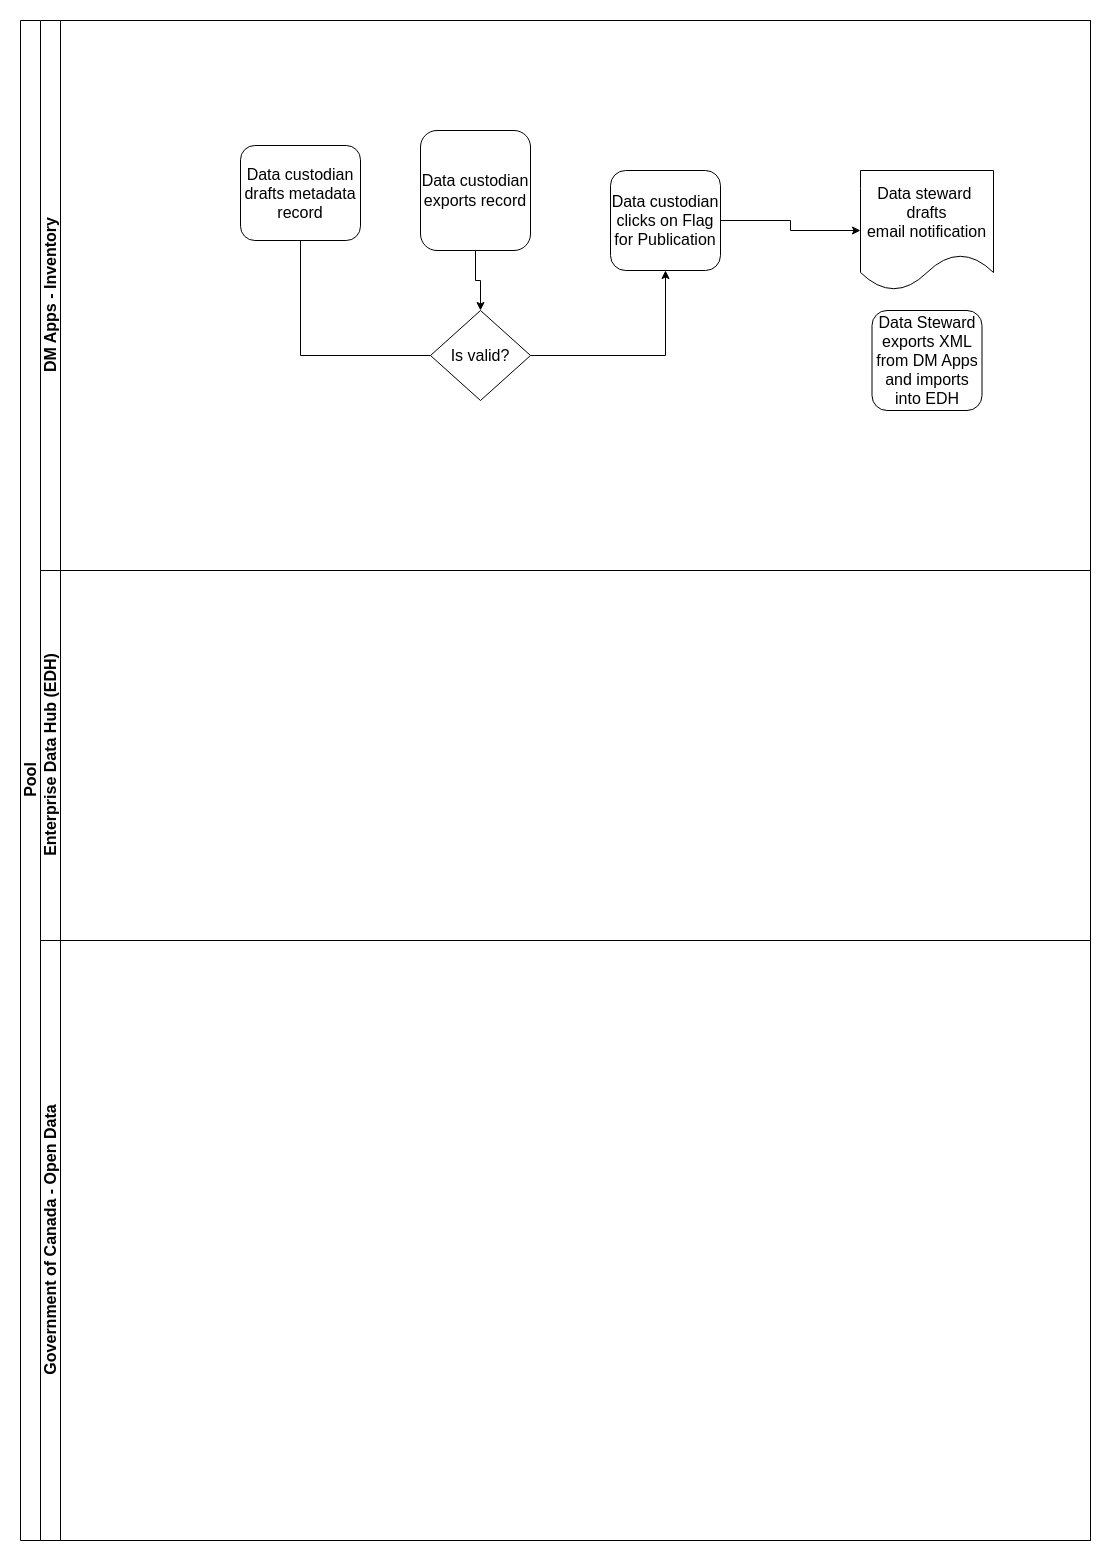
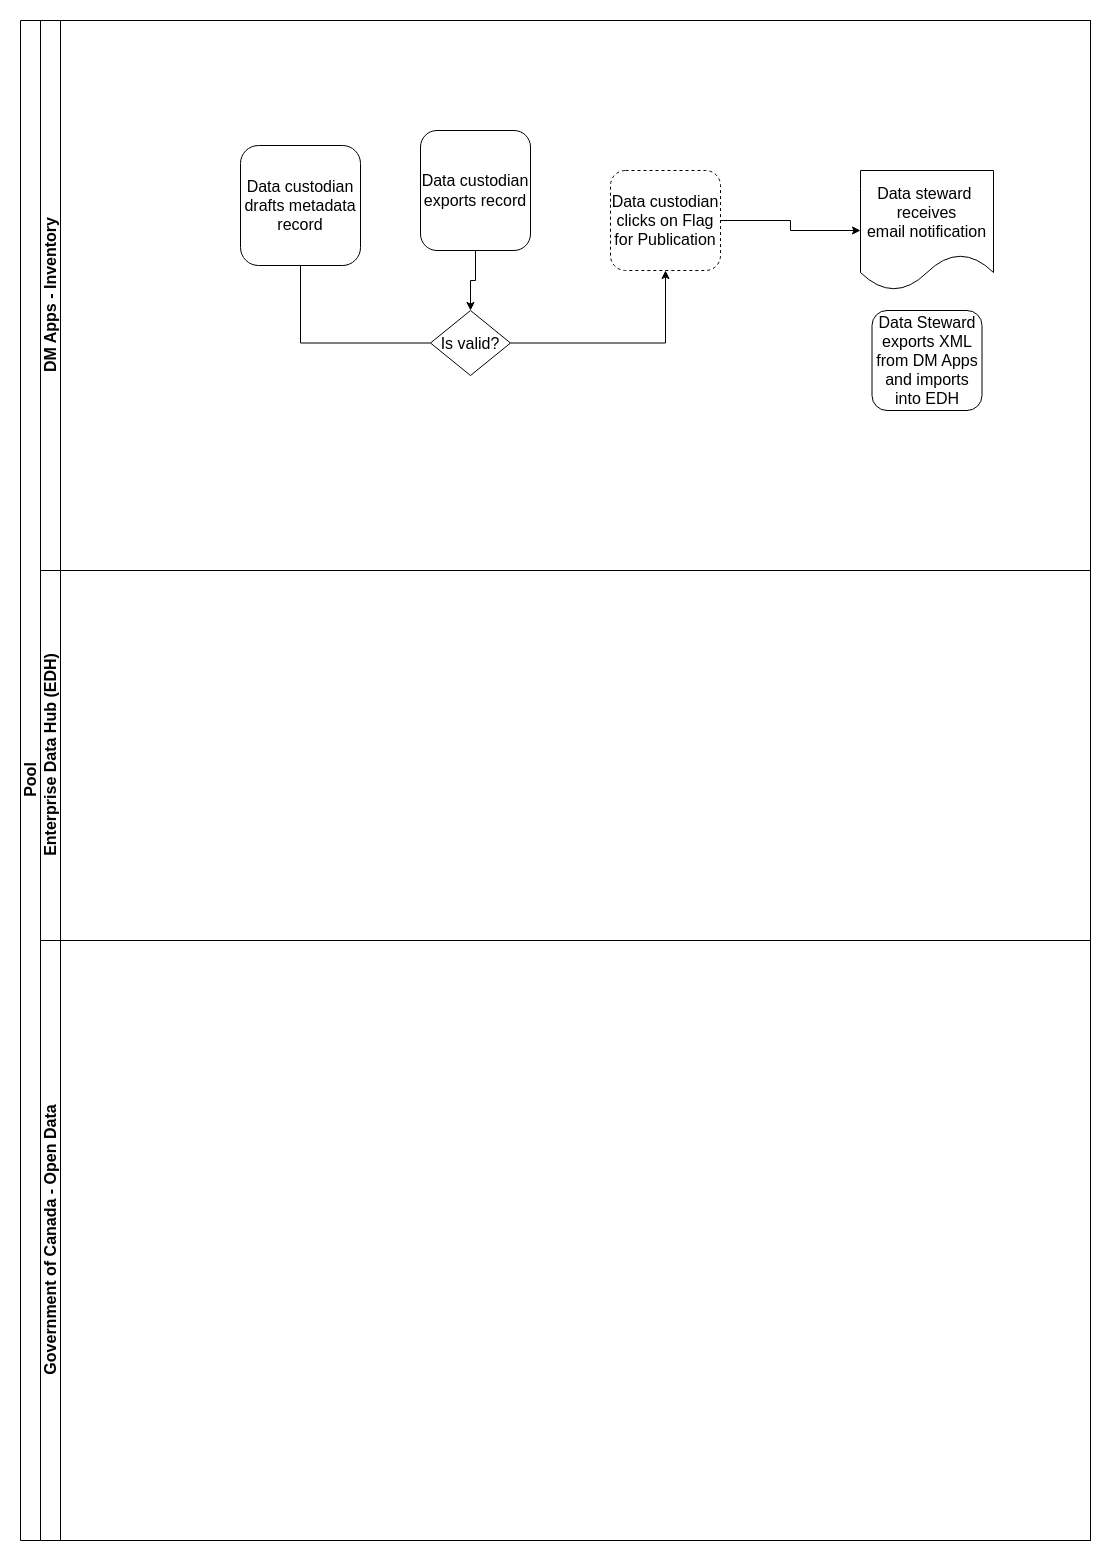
- <mxCell id="4" value="Data custodian drafts metadata record" style="rounded=1;whiteSpace=wrap;html=1;fontSize=16;" parent="3" vertex="1"><mxGeometry x="200" y="125" width="120" height="95" as="geometry" /></mxCell>
+ <mxCell id="4" value="Data custodian drafts metadata record" style="rounded=1;whiteSpace=wrap;html=1;fontSize=16;" parent="3" vertex="1"><mxGeometry x="200" y="125" width="120" height="120" as="geometry" /></mxCell>
- <mxCell id="5" value="Data steward&amp;nbsp; drafts&lt;br&gt;email notification" style="shape=document;whiteSpace=wrap;html=1;boundedLbl=1;fontSize=16;" parent="3" vertex="1"><mxGeometry x="820" y="150" width="133" height="120" as="geometry" /></mxCell>
+ <mxCell id="5" value="Data steward&amp;nbsp; receives&lt;br&gt;email notification" style="shape=document;whiteSpace=wrap;html=1;boundedLbl=1;fontSize=16;" parent="3" vertex="1"><mxGeometry x="820" y="150" width="133" height="120" as="geometry" /></mxCell>
- <mxCell id="7" value="Data custodian clicks on Flag for Publication" style="whiteSpace=wrap;html=1;rounded=1;fontSize=16;" parent="3" vertex="1"><mxGeometry x="570" y="150" width="110" height="100" as="geometry" /></mxCell>
+ <mxCell id="7" value="Data custodian clicks on Flag for Publication" style="whiteSpace=wrap;html=1;rounded=1;fontSize=16;dashed=1;" parent="3" vertex="1"><mxGeometry x="570" y="150" width="110" height="100" as="geometry" /></mxCell>
- <mxCell id="12" value="Is valid?" style="rhombus;whiteSpace=wrap;html=1;fontSize=16;" vertex="1" parent="3"><mxGeometry x="390" y="290" width="100" height="90" as="geometry" /></mxCell>
+ <mxCell id="12" value="Is valid?" style="rhombus;whiteSpace=wrap;html=1;fontSize=16;" vertex="1" parent="3"><mxGeometry x="390" y="290" width="80" height="65" as="geometry" /></mxCell>
